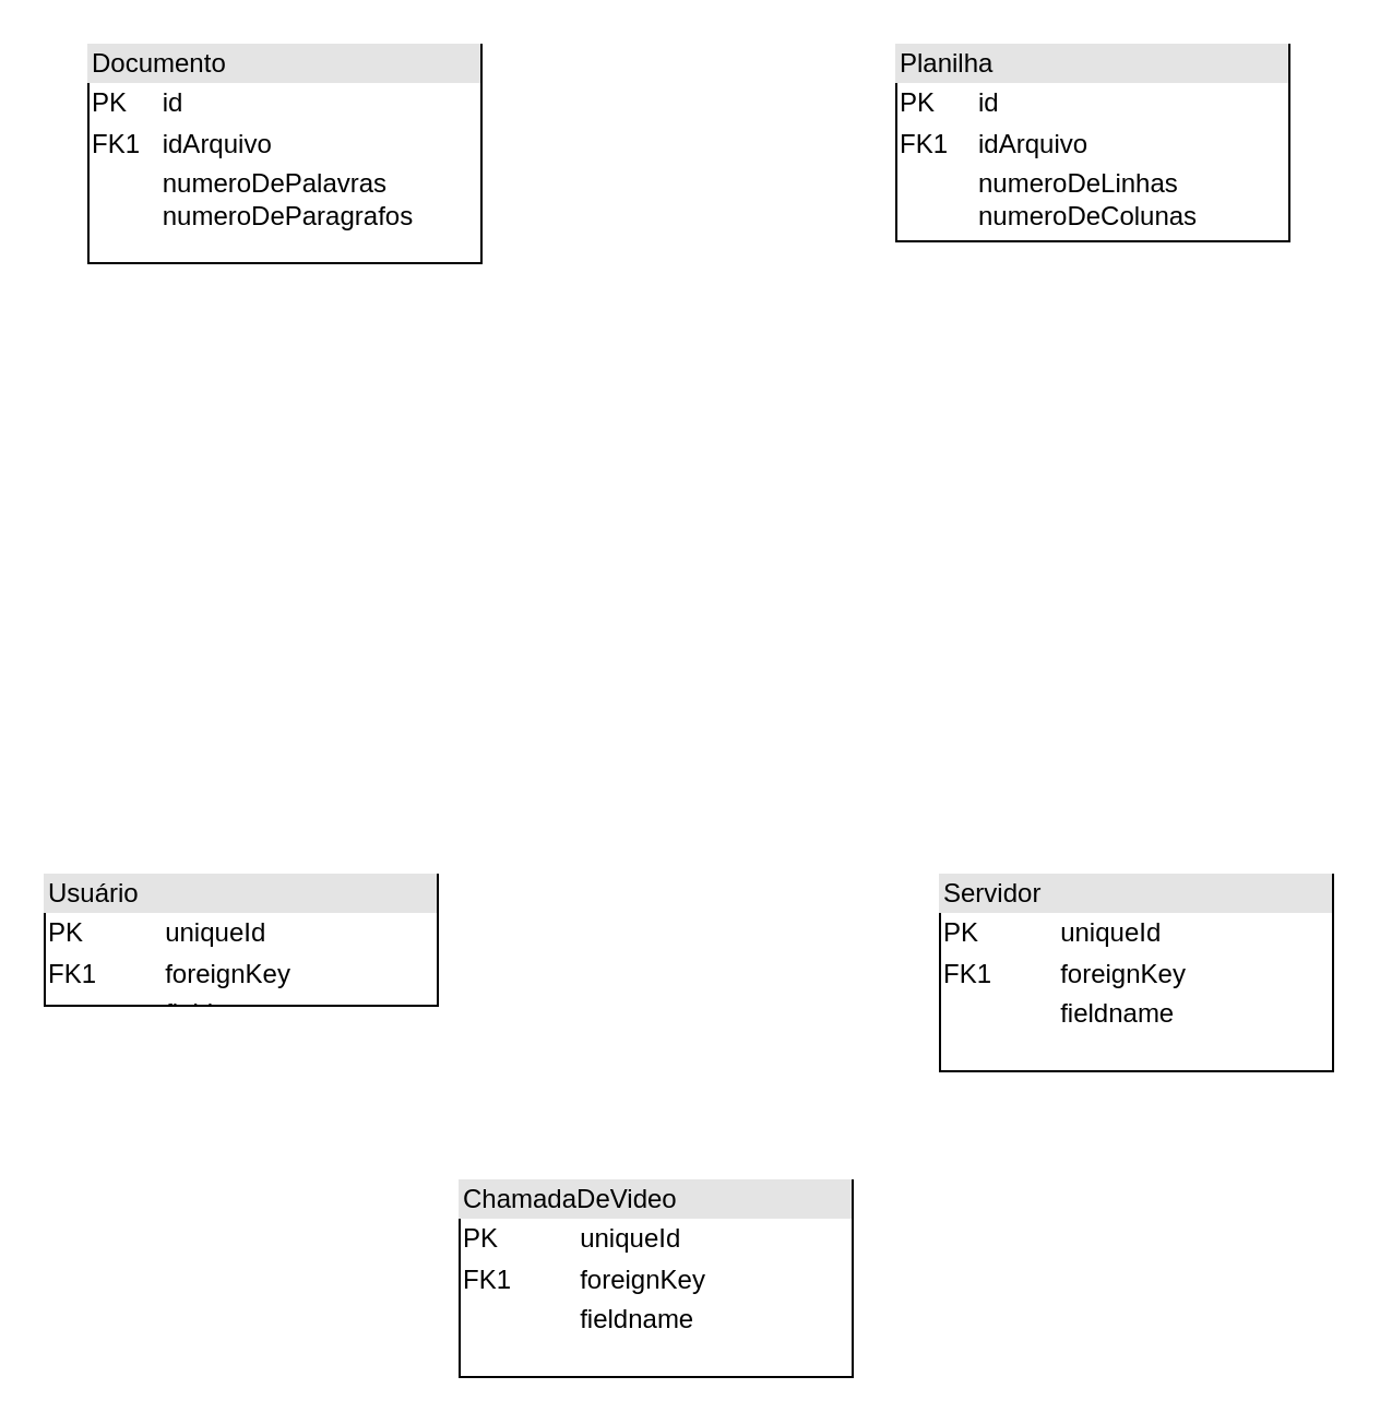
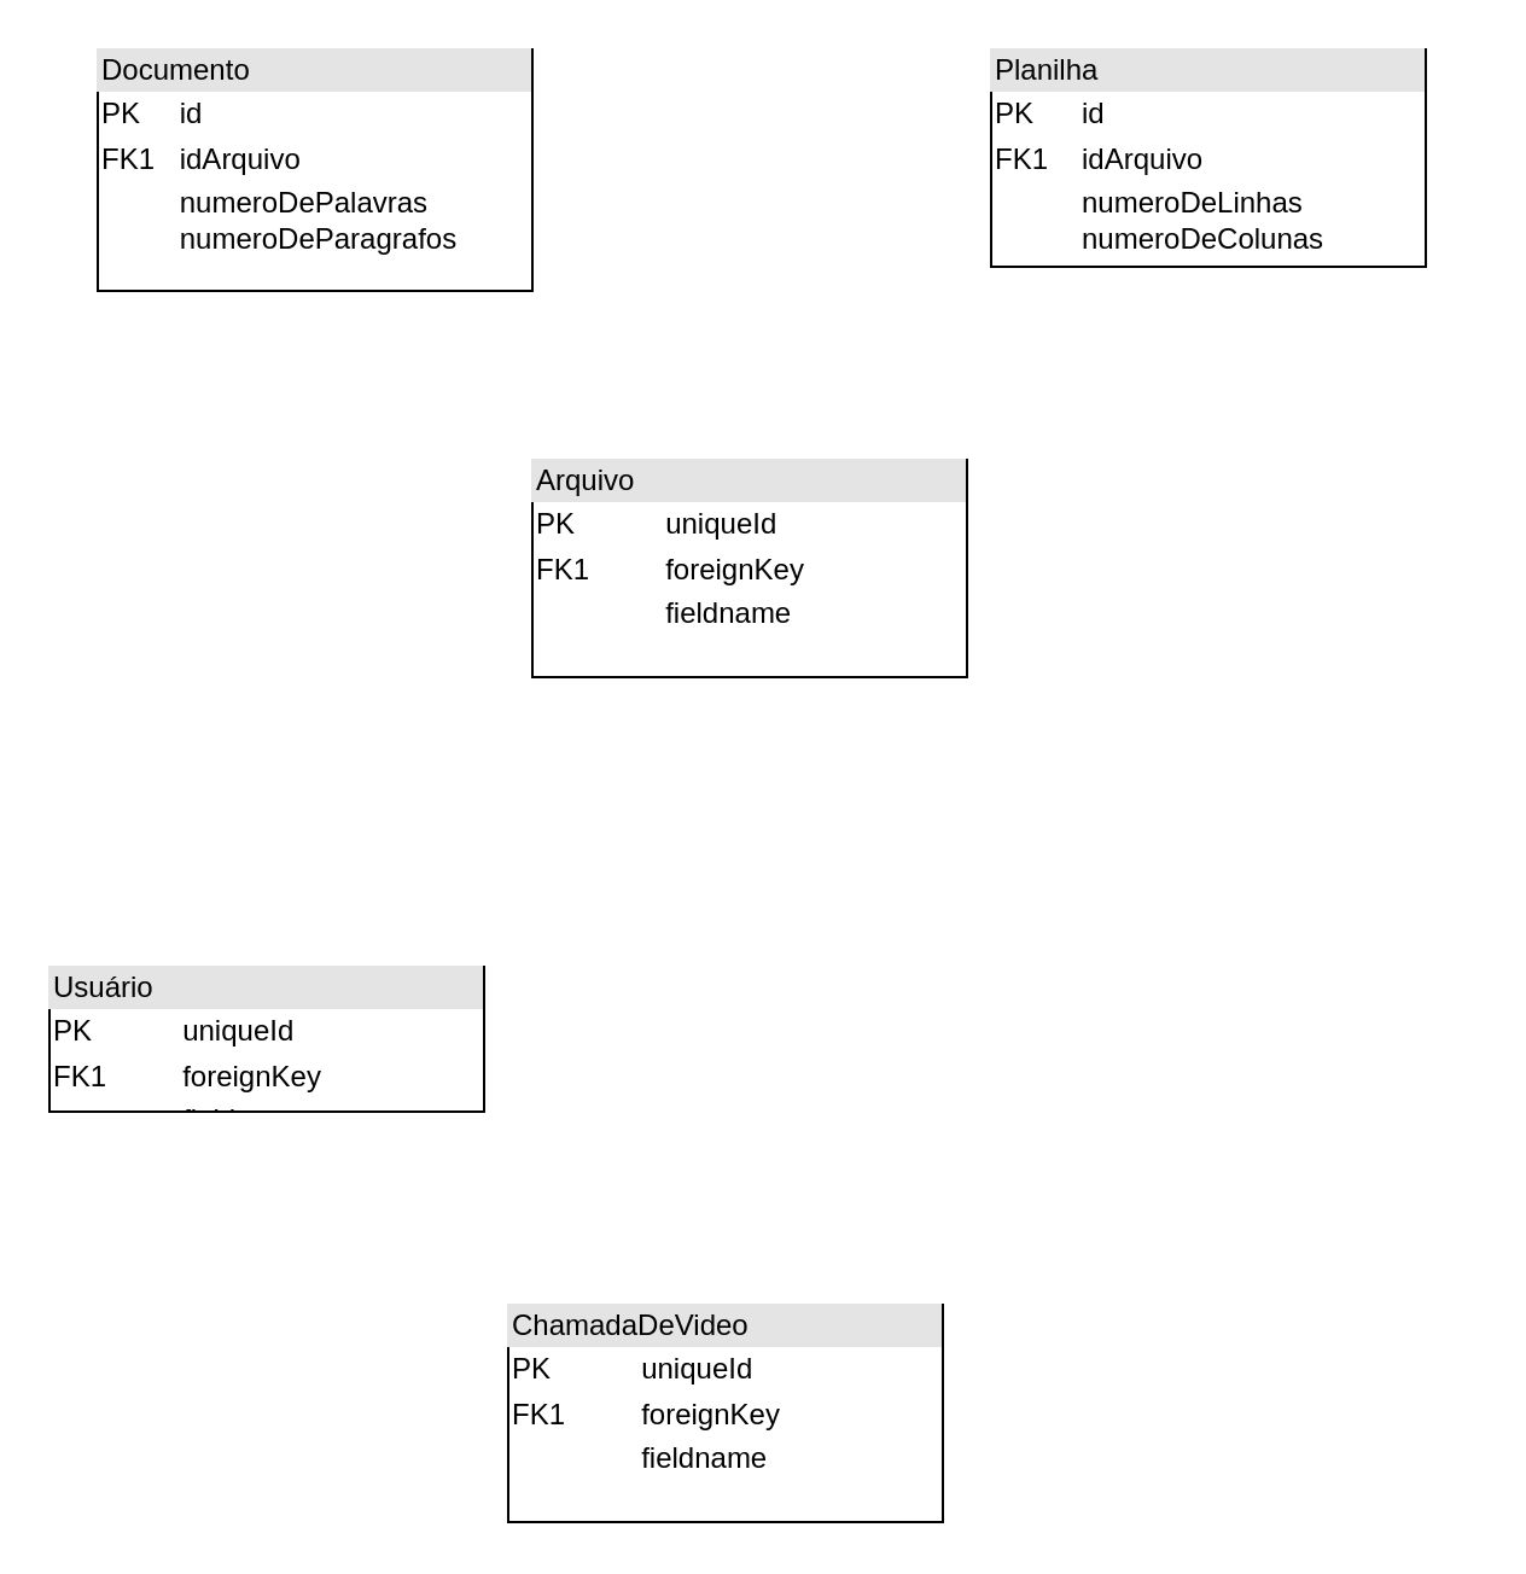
+ <mxCell id="4" value="&lt;div style=&quot;box-sizing:border-box;width:100%;background:#e4e4e4;padding:2px;&quot;&gt;Arquivo&lt;/div&gt;&lt;table style=&quot;width:100%;font-size:1em;&quot; cellpadding=&quot;2&quot; cellspacing=&quot;0&quot;&gt;&lt;tbody&gt;&lt;tr&gt;&lt;td&gt;PK&lt;/td&gt;&lt;td&gt;uniqueId&lt;/td&gt;&lt;/tr&gt;&lt;tr&gt;&lt;td&gt;FK1&lt;/td&gt;&lt;td&gt;foreignKey&lt;/td&gt;&lt;/tr&gt;&lt;tr&gt;&lt;td&gt;&lt;/td&gt;&lt;td&gt;fieldname&lt;/td&gt;&lt;/tr&gt;&lt;/tbody&gt;&lt;/table&gt;" style="verticalAlign=top;align=left;overflow=fill;html=1;whiteSpace=wrap;" vertex="1" parent="1"><mxGeometry x="220" y="190" width="180" height="90" as="geometry" /></mxCell>
- <mxCell id="6" value="&lt;div style=&quot;box-sizing:border-box;width:100%;background:#e4e4e4;padding:2px;&quot;&gt;Servidor&lt;/div&gt;&lt;table style=&quot;width:100%;font-size:1em;&quot; cellpadding=&quot;2&quot; cellspacing=&quot;0&quot;&gt;&lt;tbody&gt;&lt;tr&gt;&lt;td&gt;PK&lt;/td&gt;&lt;td&gt;uniqueId&lt;/td&gt;&lt;/tr&gt;&lt;tr&gt;&lt;td&gt;FK1&lt;/td&gt;&lt;td&gt;foreignKey&lt;/td&gt;&lt;/tr&gt;&lt;tr&gt;&lt;td&gt;&lt;/td&gt;&lt;td&gt;fieldname&lt;/td&gt;&lt;/tr&gt;&lt;/tbody&gt;&lt;/table&gt;" style="verticalAlign=top;align=left;overflow=fill;html=1;whiteSpace=wrap;" vertex="1" parent="1"><mxGeometry x="430" y="400" width="180" height="90" as="geometry" /></mxCell>
